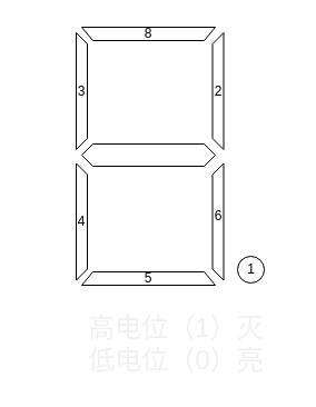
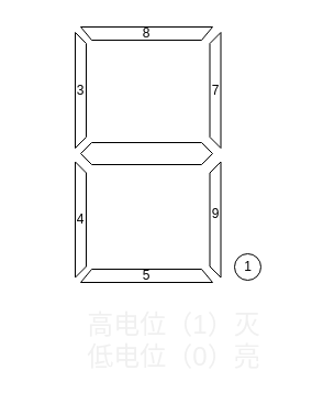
- <mxCell id="12" value="2" style="text;html=1;strokeColor=none;fillColor=none;align=center;verticalAlign=middle;whiteSpace=wrap;rounded=0;" parent="1" vertex="1"><mxGeometry x="175.5" y="71.5" width="40" height="20" as="geometry" /></mxCell>
+ <mxCell id="12" value="7" style="text;html=1;strokeColor=none;fillColor=none;align=center;verticalAlign=middle;whiteSpace=wrap;rounded=0;" parent="1" vertex="1"><mxGeometry x="175.5" y="71.5" width="40" height="20" as="geometry" /></mxCell>
- <mxCell id="16" value="6" style="text;html=1;strokeColor=none;fillColor=none;align=center;verticalAlign=middle;whiteSpace=wrap;rounded=0;" parent="1" vertex="1"><mxGeometry x="175.5" y="184" width="40" height="20" as="geometry" /></mxCell>
+ <mxCell id="16" value="9" style="text;html=1;strokeColor=none;fillColor=none;align=center;verticalAlign=middle;whiteSpace=wrap;rounded=0;" parent="1" vertex="1"><mxGeometry x="175.5" y="184" width="40" height="20" as="geometry" /></mxCell>
